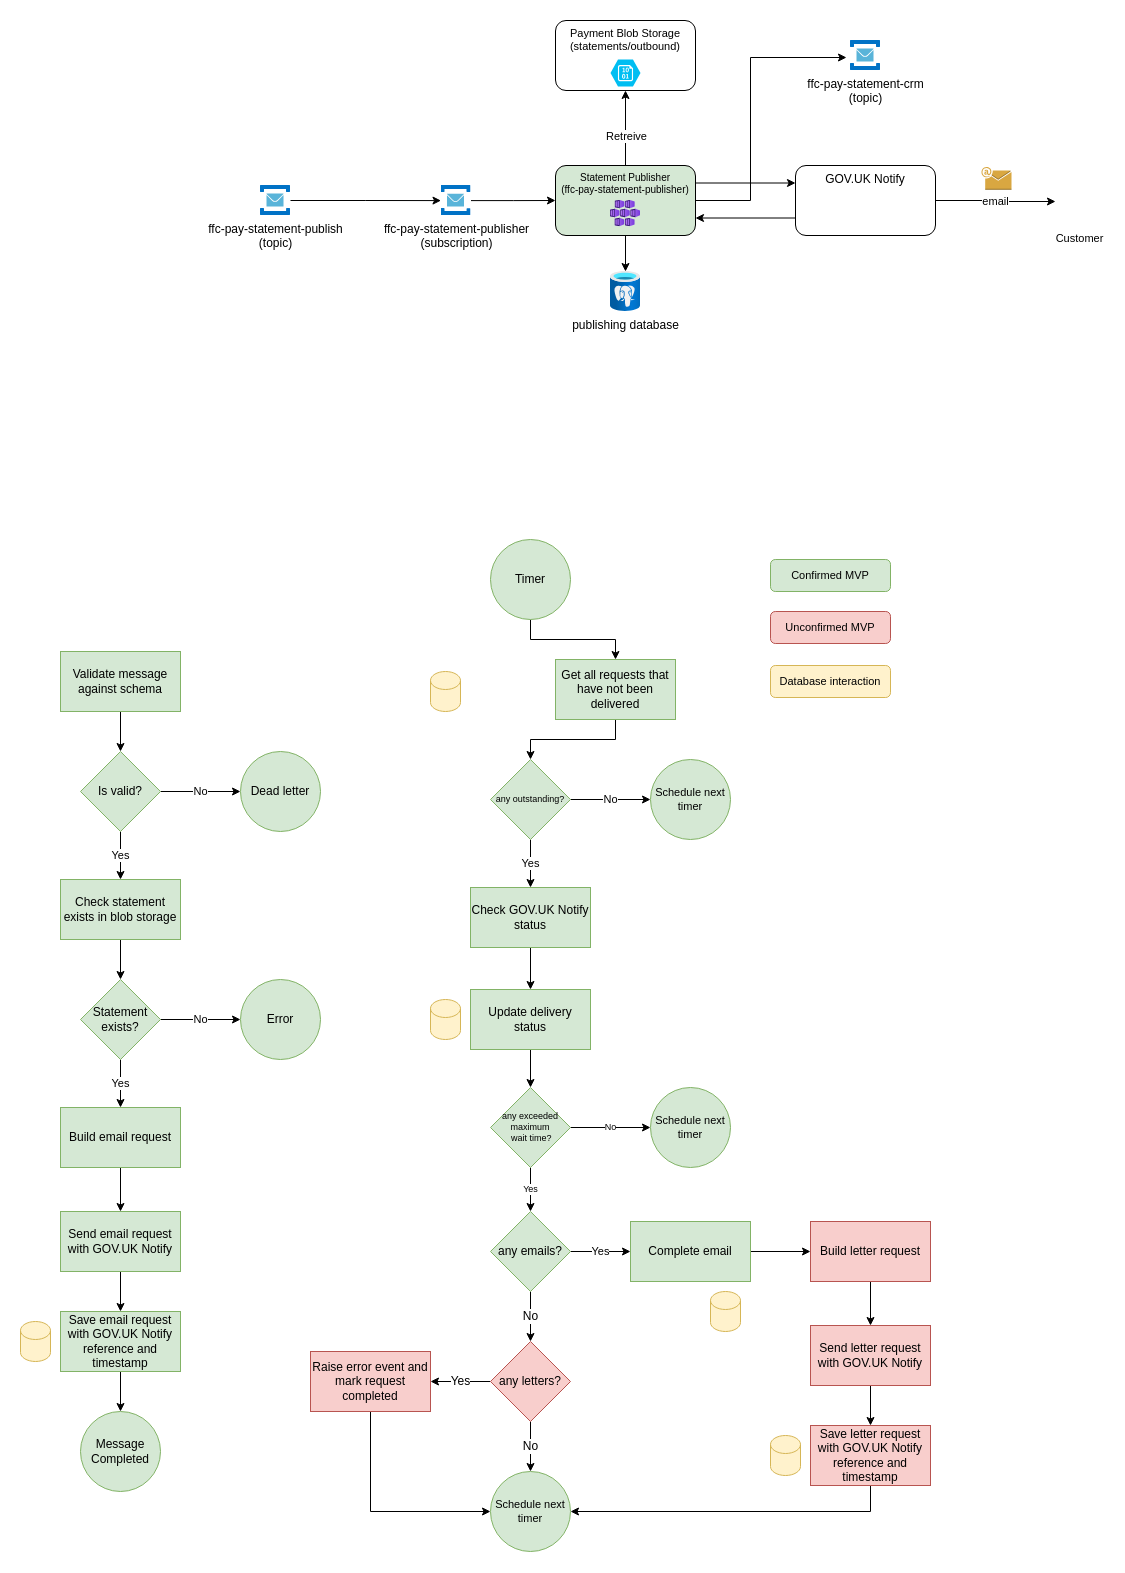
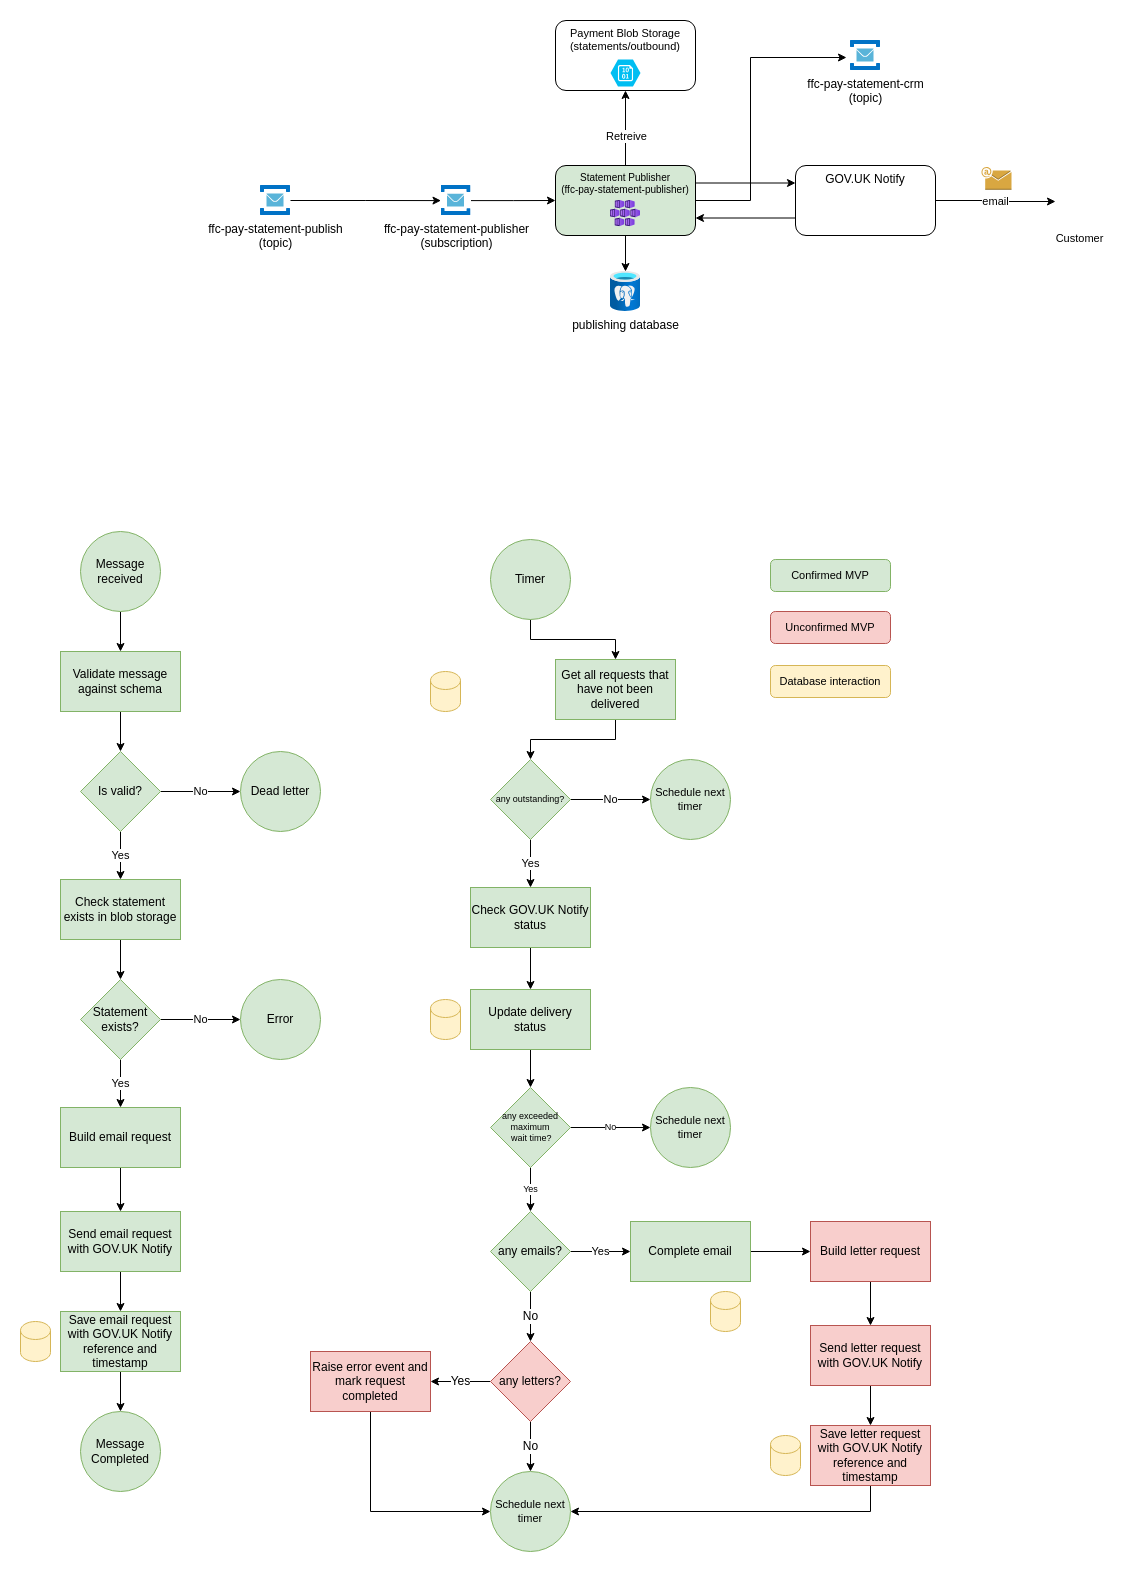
+ <mxCell id="5" value="Message received" style="ellipse;whiteSpace=wrap;html=1;aspect=fixed;fillColor=#d5e8d4;strokeColor=#82b366;" parent="1" vertex="1"><mxGeometry x="80" y="531" width="80" height="80" as="geometry" /></mxCell>
+ <mxCell id="4" value="" style="edgeStyle=orthogonalEdgeStyle;rounded=0;orthogonalLoop=1;jettySize=auto;html=1;" parent="1" source="5" target="7" edge="1"><mxGeometry relative="1" as="geometry" /></mxCell>
